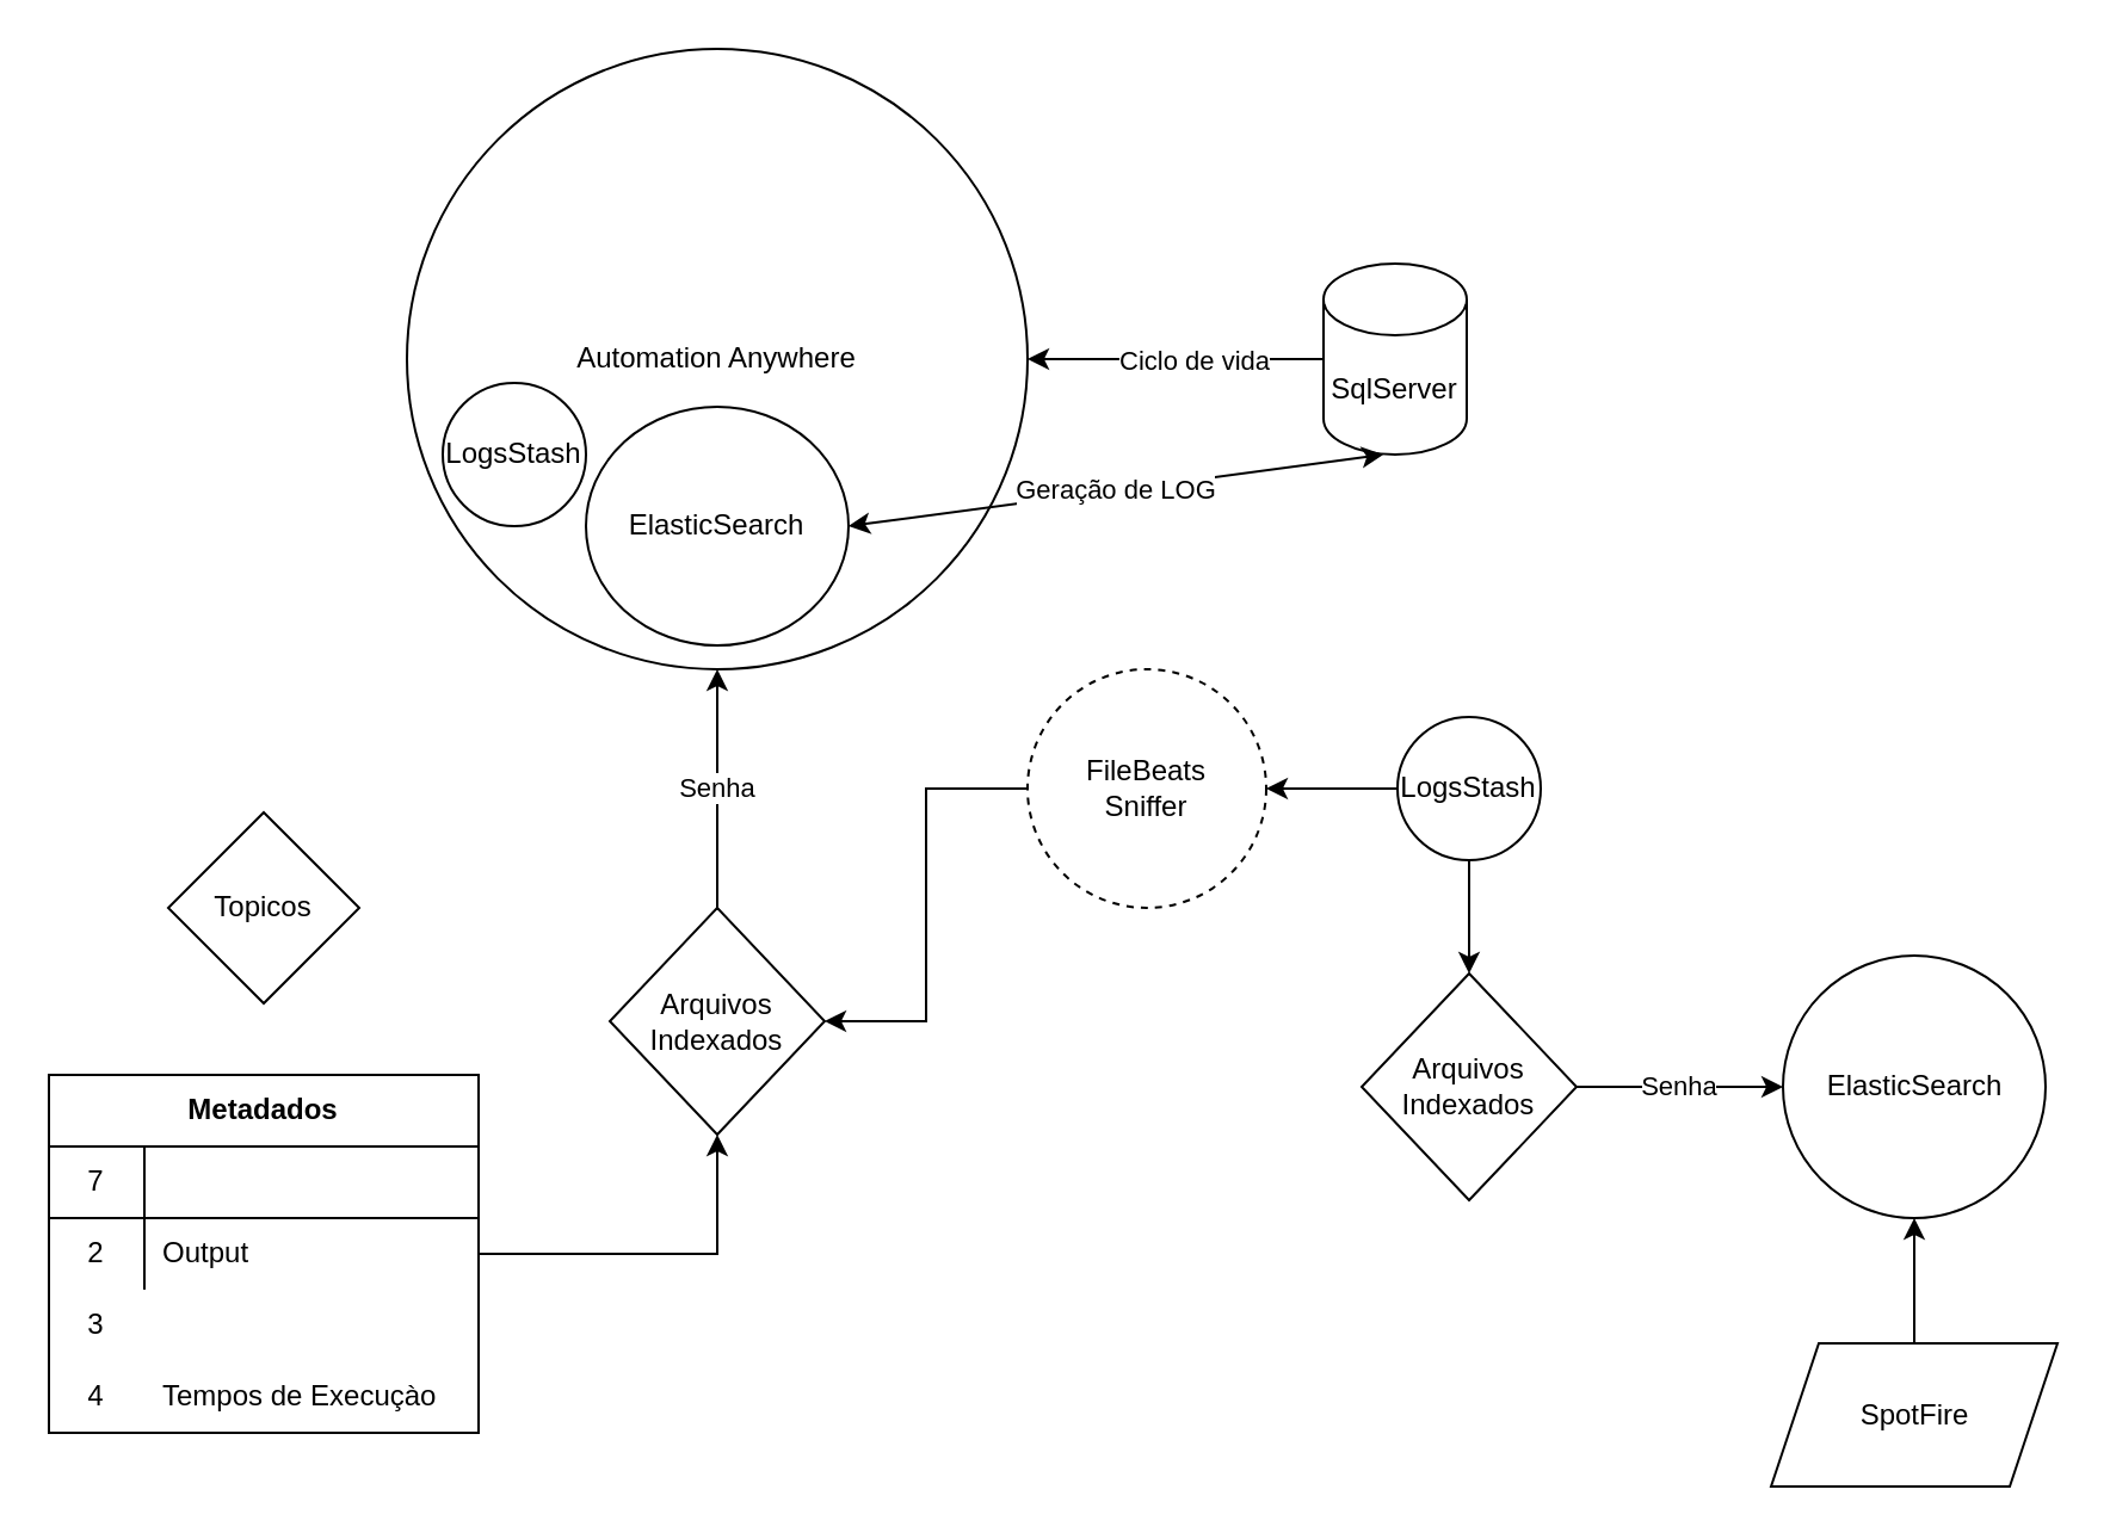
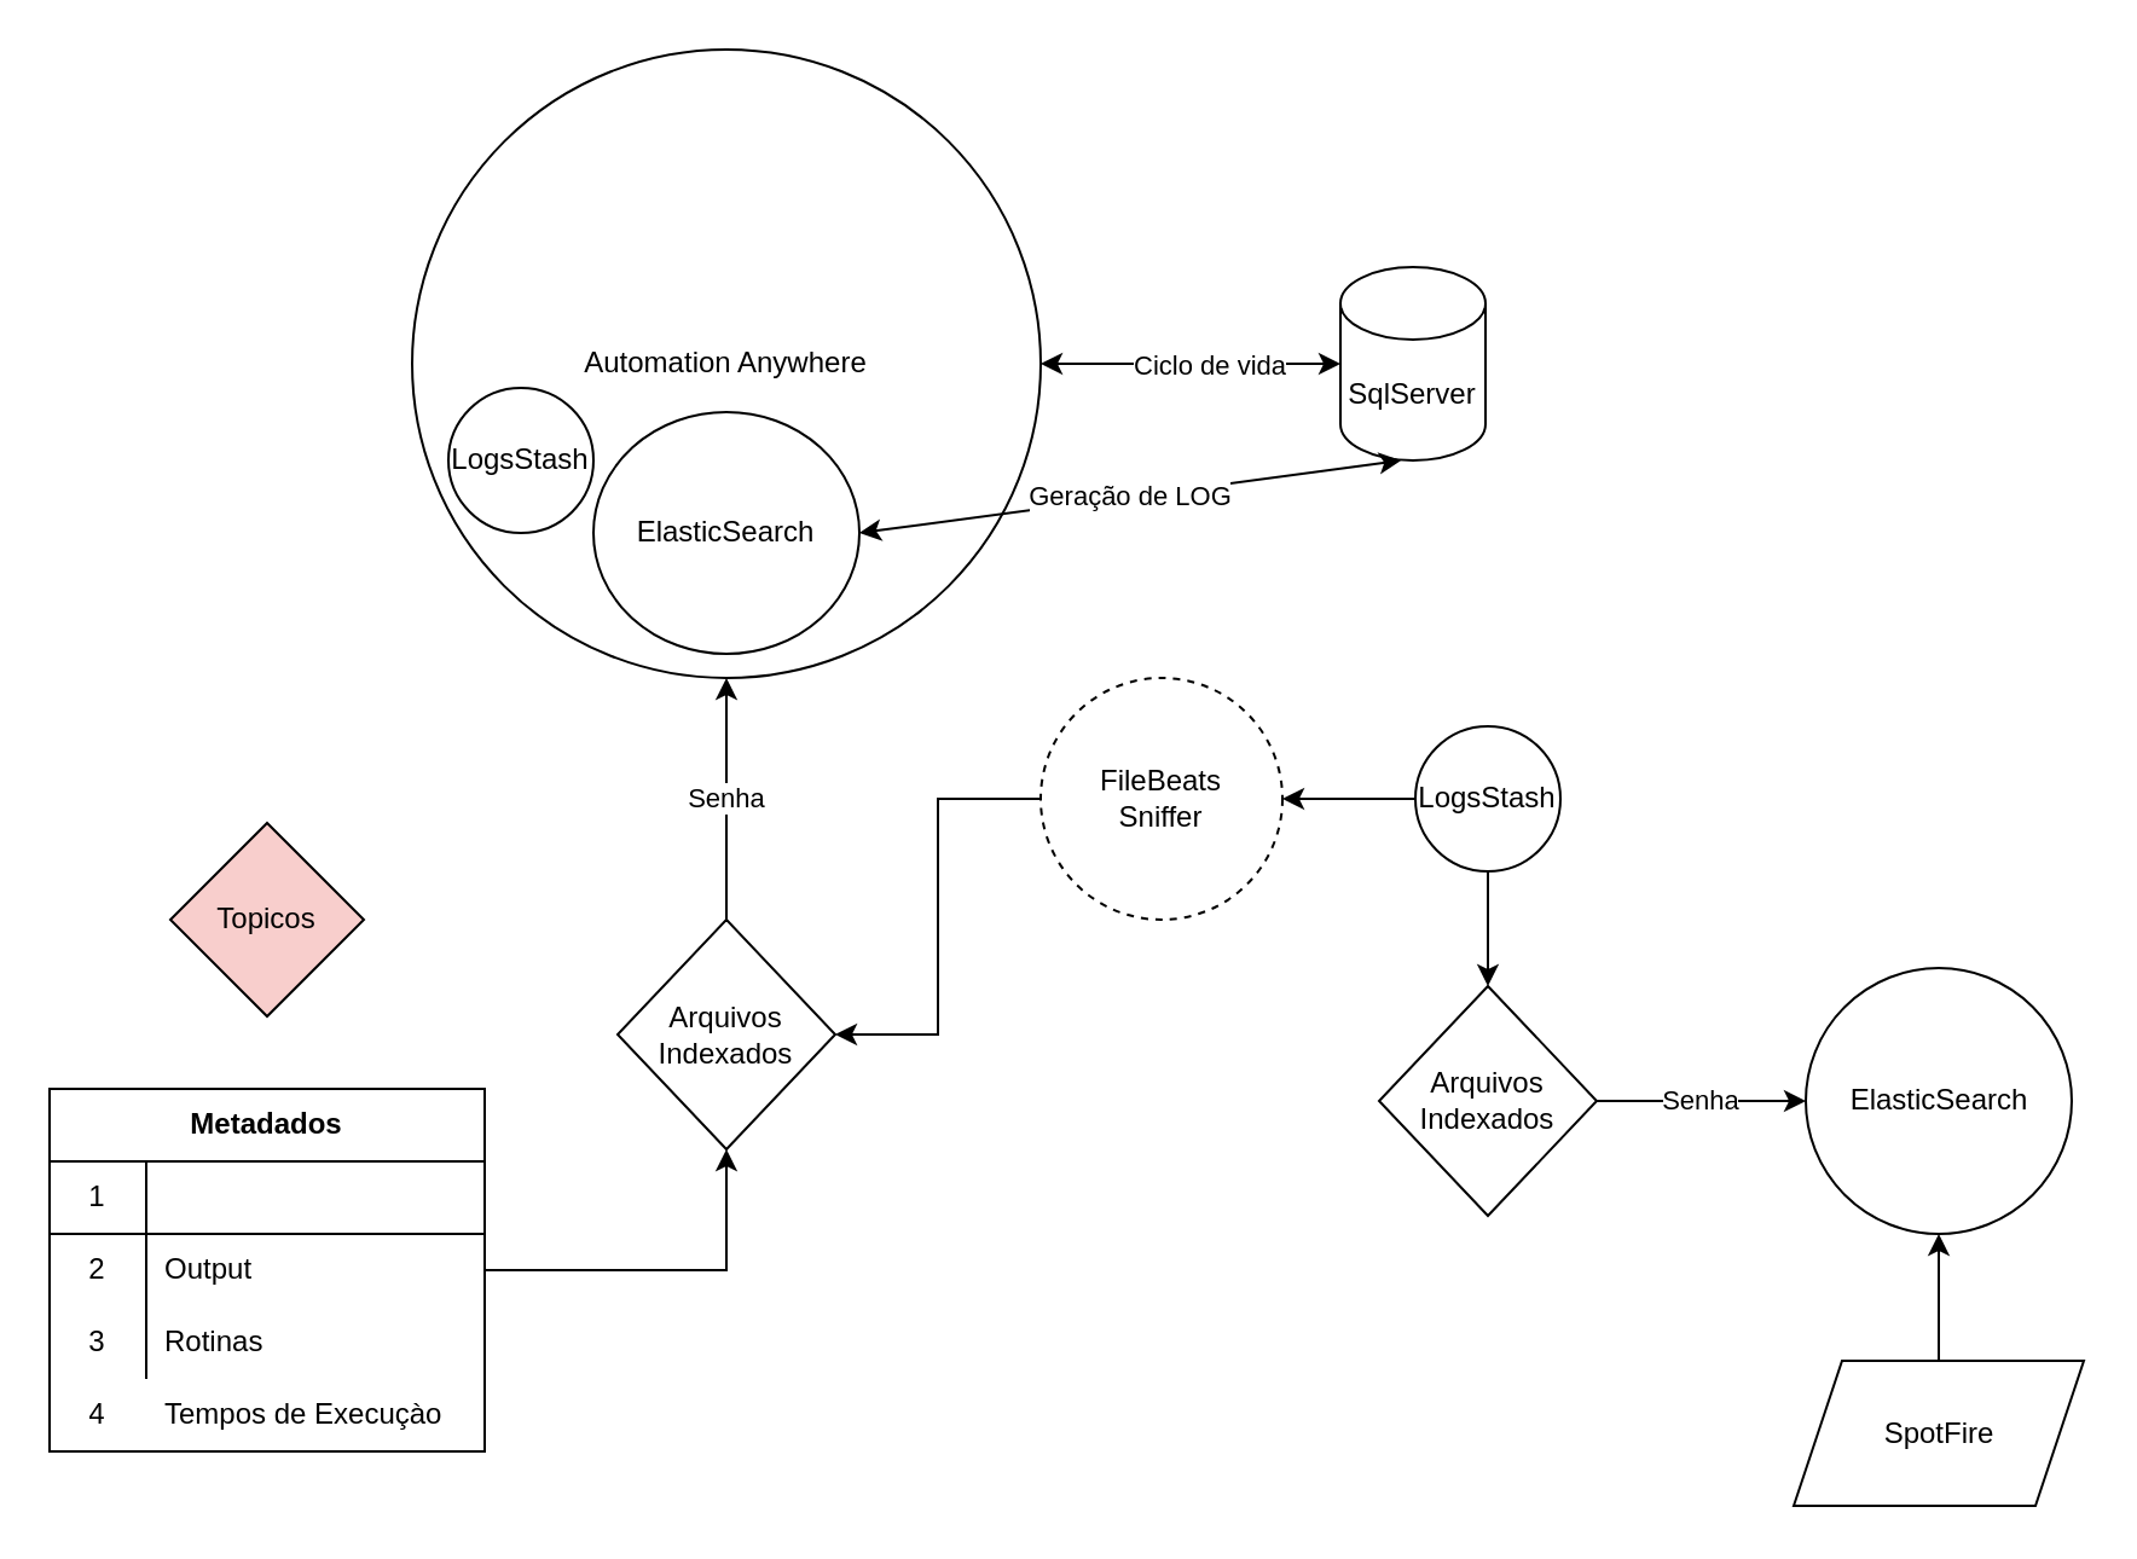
- <mxCell id="5" value="" style="endArrow=none;startArrow=classic;html=1;exitX=1;exitY=0.5;exitDx=0;exitDy=0;entryX=0;entryY=0.5;entryDx=0;entryDy=0;entryPerimeter=0;" edge="1" parent="1" source="2" target="4"><mxGeometry width="50" height="50" relative="1" as="geometry"><mxPoint x="530" y="410" as="sourcePoint" /><mxPoint x="580" y="360" as="targetPoint" /></mxGeometry></mxCell>
+ <mxCell id="5" value="" style="endArrow=classic;startArrow=classic;html=1;exitX=1;exitY=0.5;exitDx=0;exitDy=0;entryX=0;entryY=0.5;entryDx=0;entryDy=0;entryPerimeter=0;" edge="1" parent="1" source="2" target="4"><mxGeometry width="50" height="50" relative="1" as="geometry"><mxPoint x="530" y="410" as="sourcePoint" /><mxPoint x="580" y="360" as="targetPoint" /></mxGeometry></mxCell>
- <mxCell id="22" value="Topicos" style="rhombus;whiteSpace=wrap;html=1;" vertex="1" parent="1"><mxGeometry x="70" y="340" width="80" height="80" as="geometry" /></mxCell>
+ <mxCell id="22" value="Topicos" style="rhombus;whiteSpace=wrap;html=1;fillColor=#f8cecc;" vertex="1" parent="1"><mxGeometry x="70" y="340" width="80" height="80" as="geometry" /></mxCell>
- <mxCell id="13" value="7" style="shape=partialRectangle;html=1;whiteSpace=wrap;connectable=0;fillColor=none;top=0;left=0;bottom=0;right=0;overflow=hidden;" vertex="1" parent="12"><mxGeometry width="40" height="30" as="geometry" /></mxCell>
+ <mxCell id="13" value="1" style="shape=partialRectangle;html=1;whiteSpace=wrap;connectable=0;fillColor=none;top=0;left=0;bottom=0;right=0;overflow=hidden;" vertex="1" parent="12"><mxGeometry width="40" height="30" as="geometry" /></mxCell>
+ <mxCell id="19" value="Rotinas" style="shape=partialRectangle;html=1;whiteSpace=wrap;connectable=0;fillColor=none;top=0;left=0;bottom=0;right=0;align=left;spacingLeft=6;overflow=hidden;" vertex="1" parent="17"><mxGeometry x="40" width="140" height="30" as="geometry" /></mxCell>
